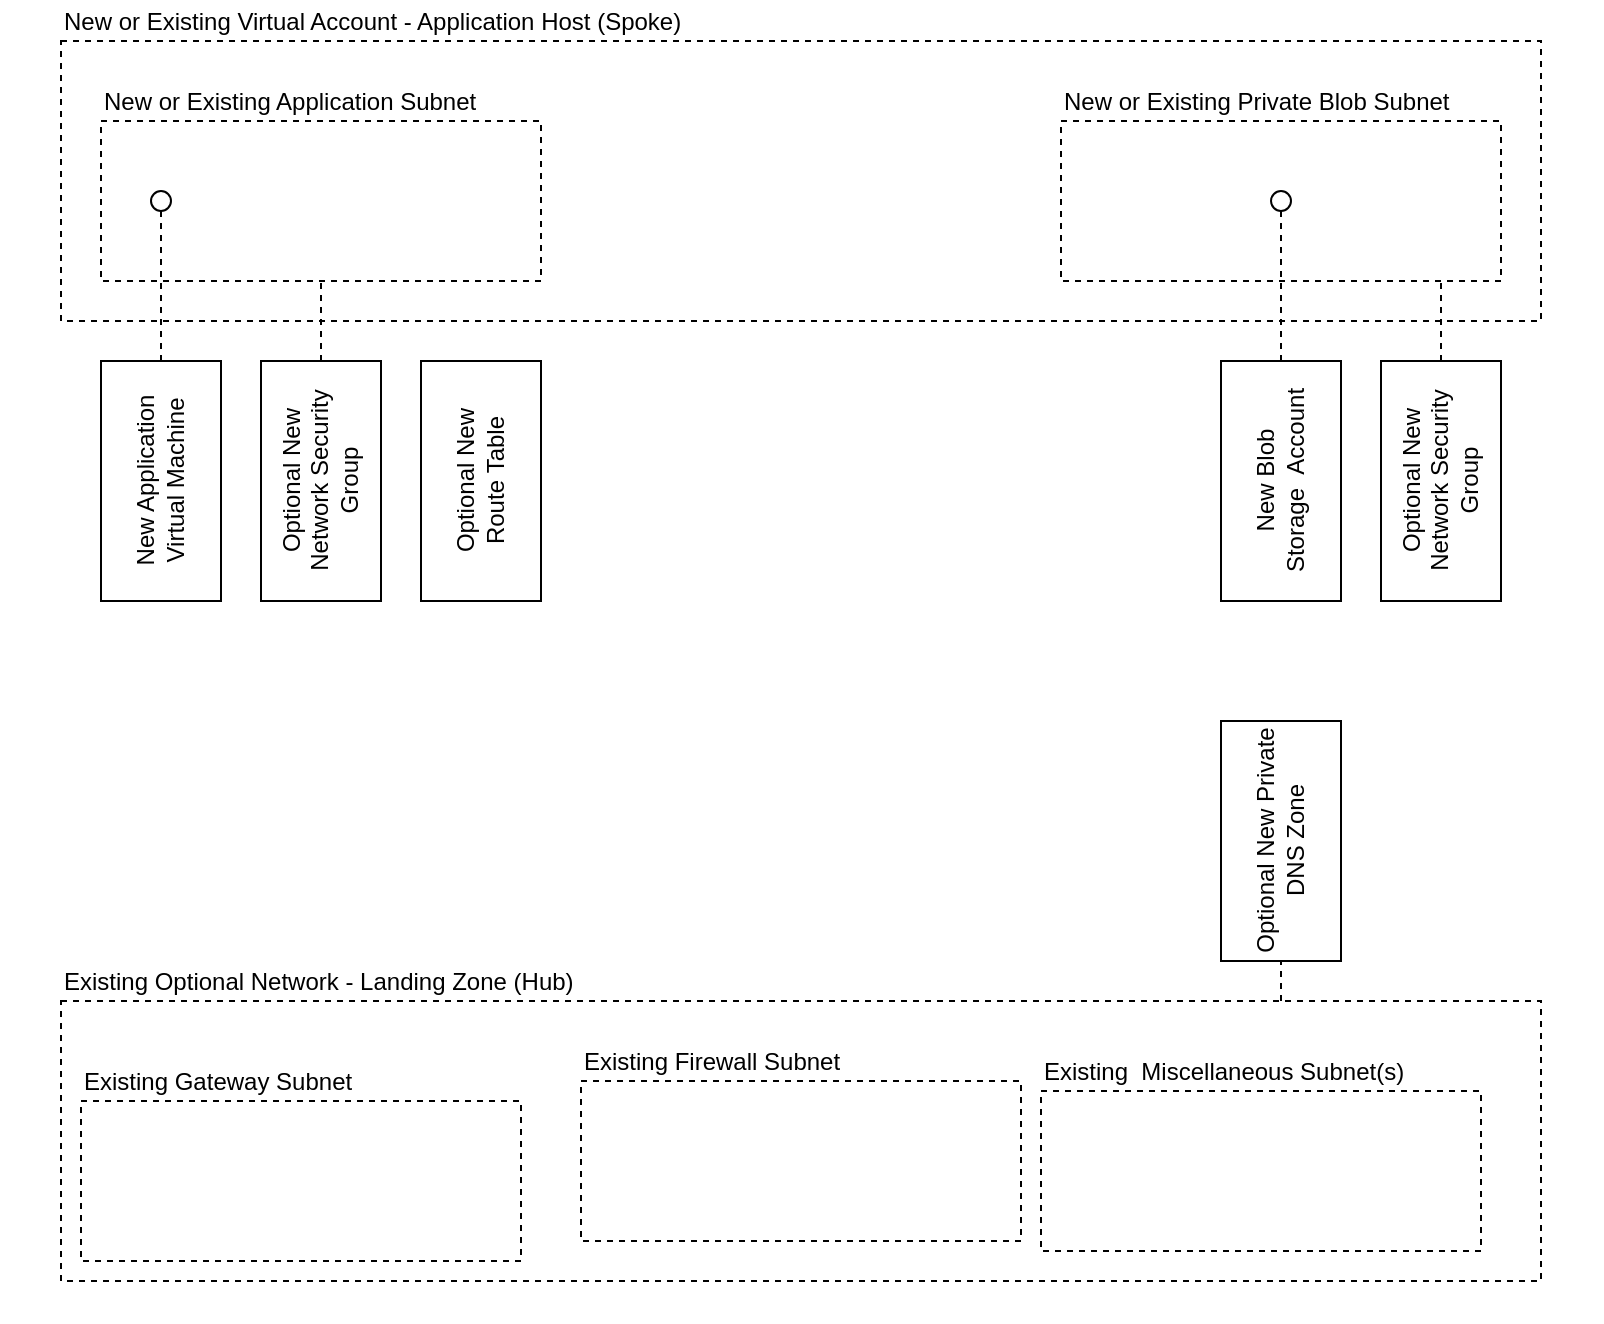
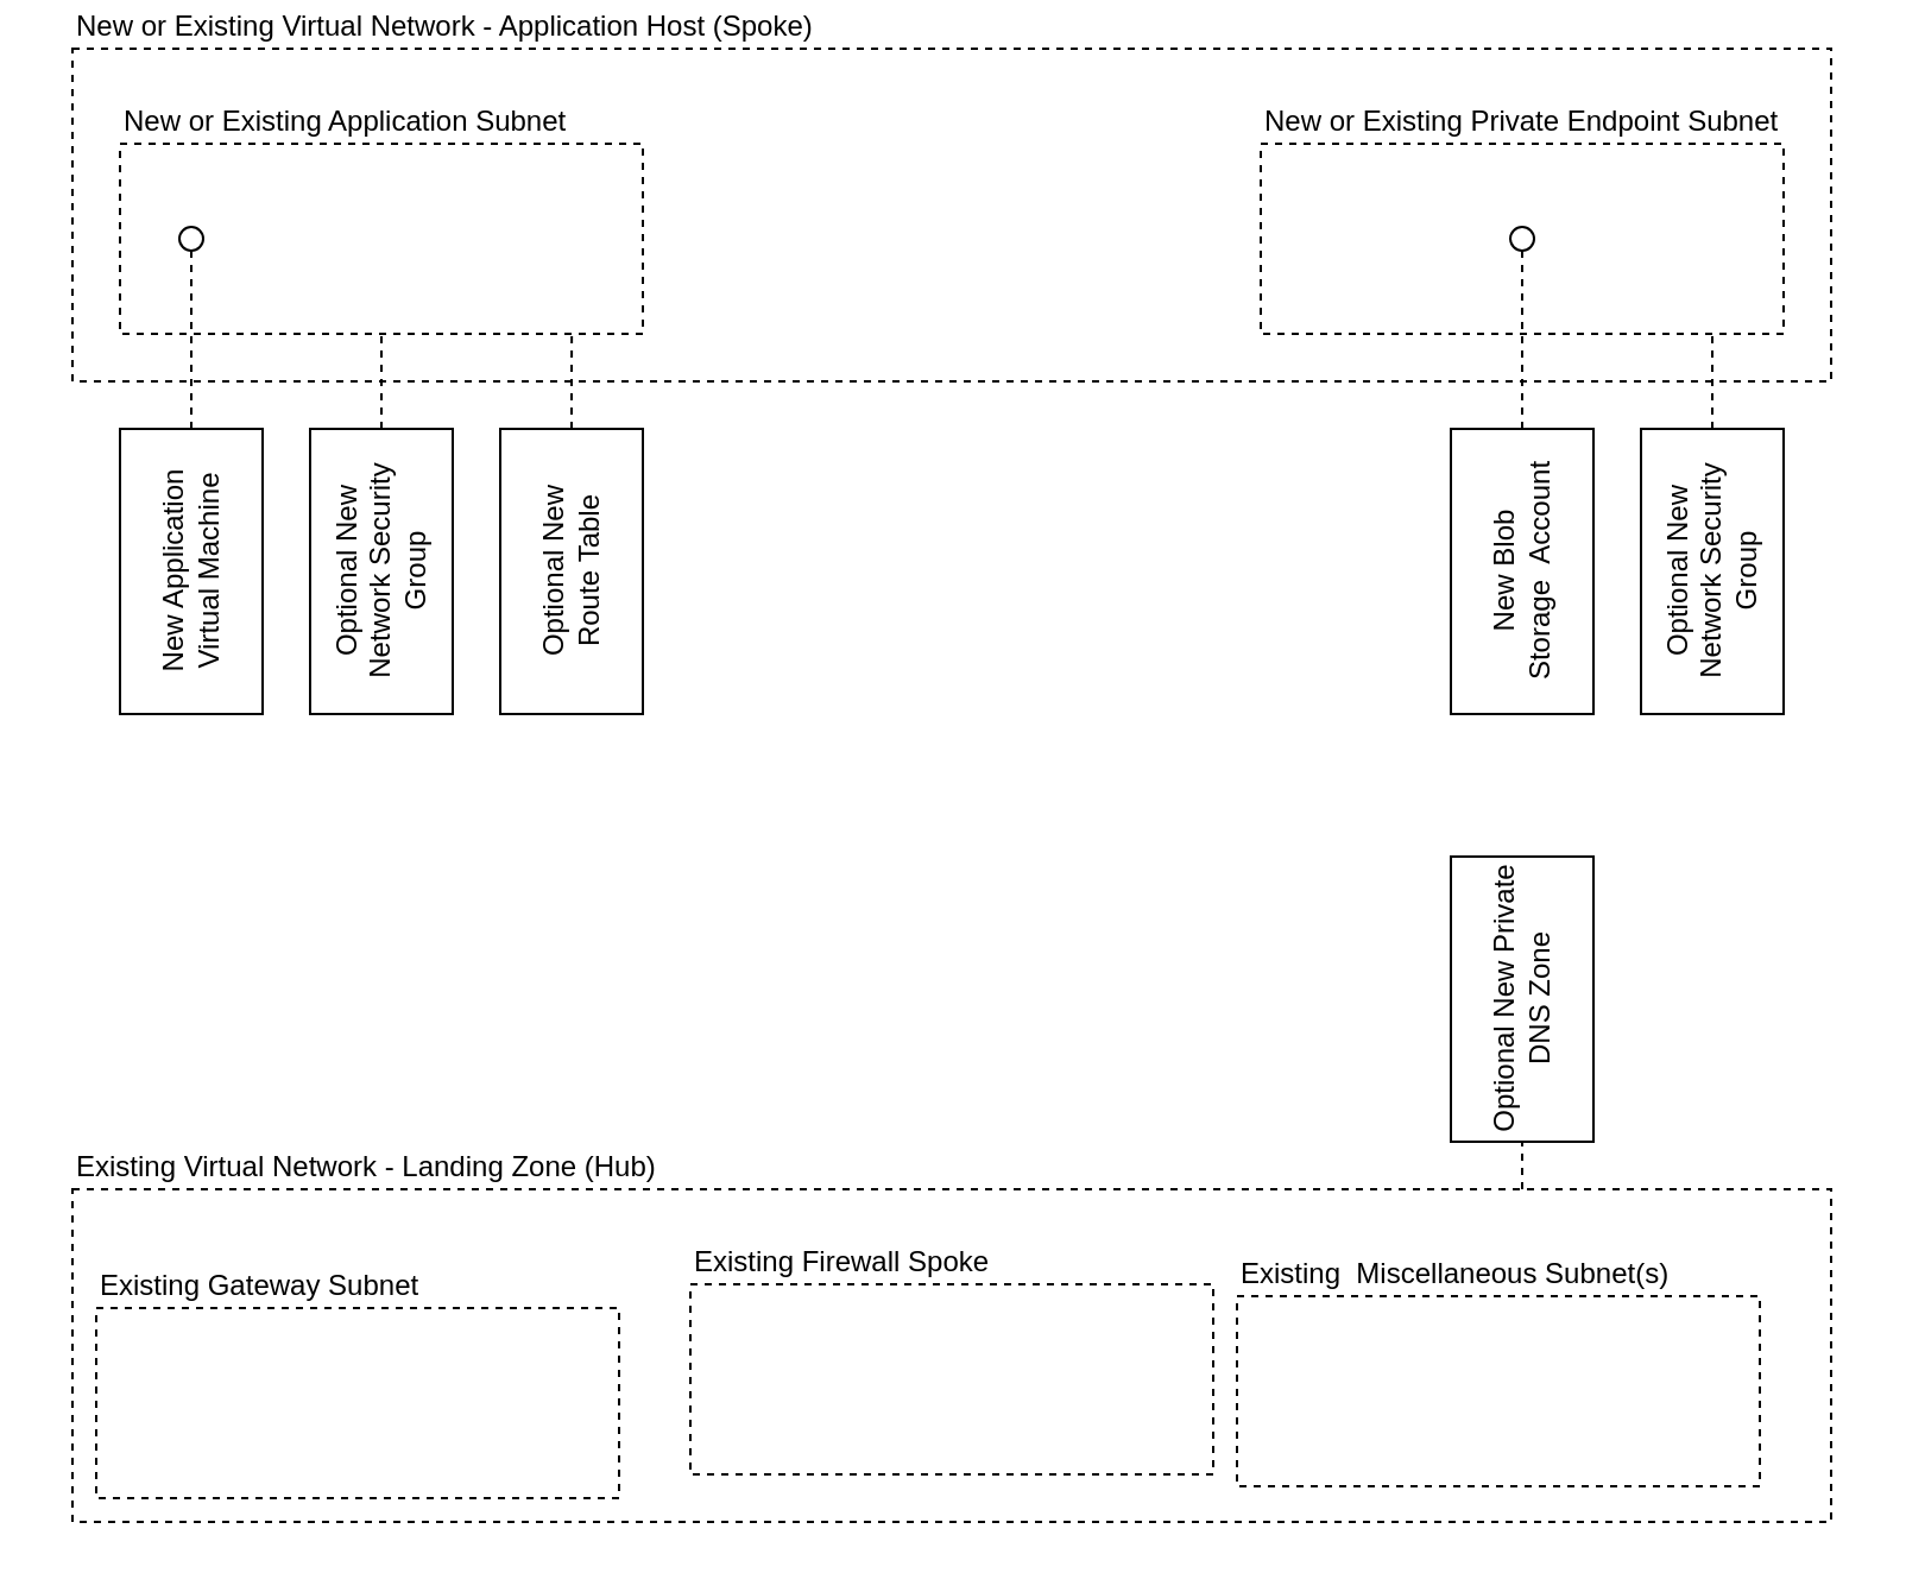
- <mxCell id="7" value="New or Existing Virtual Account - Application Host (Spoke)" style="rounded=0;whiteSpace=wrap;html=1;fillColor=none;dashed=1;verticalAlign=bottom;align=left;labelPosition=center;verticalLabelPosition=top;" vertex="1" parent="1"><mxGeometry x="30" y="20" width="740" height="140" as="geometry" /></mxCell>
+ <mxCell id="7" value="New or Existing Virtual Network - Application Host (Spoke)" style="rounded=0;whiteSpace=wrap;html=1;fillColor=none;dashed=1;verticalAlign=bottom;align=left;labelPosition=center;verticalLabelPosition=top;" vertex="1" parent="1"><mxGeometry x="30" y="20" width="740" height="140" as="geometry" /></mxCell>
- <mxCell id="9" value="New or Existing Private Blob Subnet" style="rounded=0;whiteSpace=wrap;html=1;fillColor=none;dashed=1;verticalAlign=bottom;align=left;labelPosition=center;verticalLabelPosition=top;" vertex="1" parent="1"><mxGeometry x="530" y="60" width="220" height="80" as="geometry" /></mxCell>
+ <mxCell id="9" value="New or Existing Private Endpoint Subnet" style="rounded=0;whiteSpace=wrap;html=1;fillColor=none;dashed=1;verticalAlign=bottom;align=left;labelPosition=center;verticalLabelPosition=top;" vertex="1" parent="1"><mxGeometry x="530" y="60" width="220" height="80" as="geometry" /></mxCell>
+ <mxCell id="14" style="edgeStyle=orthogonalEdgeStyle;rounded=0;orthogonalLoop=1;jettySize=auto;html=1;entryX=0.864;entryY=1;entryDx=0;entryDy=0;entryPerimeter=0;endArrow=none;startFill=0;dashed=1;" edge="1" parent="1" source="13" target="8"><mxGeometry relative="1" as="geometry" /></mxCell>
- <mxCell id="3" value="Existing Optional Network - Landing Zone (Hub)" style="rounded=0;whiteSpace=wrap;html=1;fillColor=none;dashed=1;verticalAlign=bottom;align=left;labelPosition=center;verticalLabelPosition=top;" vertex="1" parent="1"><mxGeometry x="30" y="500" width="740" height="140" as="geometry" /></mxCell>
+ <mxCell id="3" value="Existing Virtual Network - Landing Zone (Hub)" style="rounded=0;whiteSpace=wrap;html=1;fillColor=none;dashed=1;verticalAlign=bottom;align=left;labelPosition=center;verticalLabelPosition=top;" vertex="1" parent="1"><mxGeometry x="30" y="500" width="740" height="140" as="geometry" /></mxCell>
- <mxCell id="5" value="Existing Firewall Subnet" style="rounded=0;whiteSpace=wrap;html=1;fillColor=none;dashed=1;verticalAlign=bottom;align=left;labelPosition=center;verticalLabelPosition=top;" vertex="1" parent="1"><mxGeometry x="290" y="540" width="220" height="80" as="geometry" /></mxCell>
+ <mxCell id="5" value="Existing Firewall Spoke" style="rounded=0;whiteSpace=wrap;html=1;fillColor=none;dashed=1;verticalAlign=bottom;align=left;labelPosition=center;verticalLabelPosition=top;" vertex="1" parent="1"><mxGeometry x="290" y="540" width="220" height="80" as="geometry" /></mxCell>
